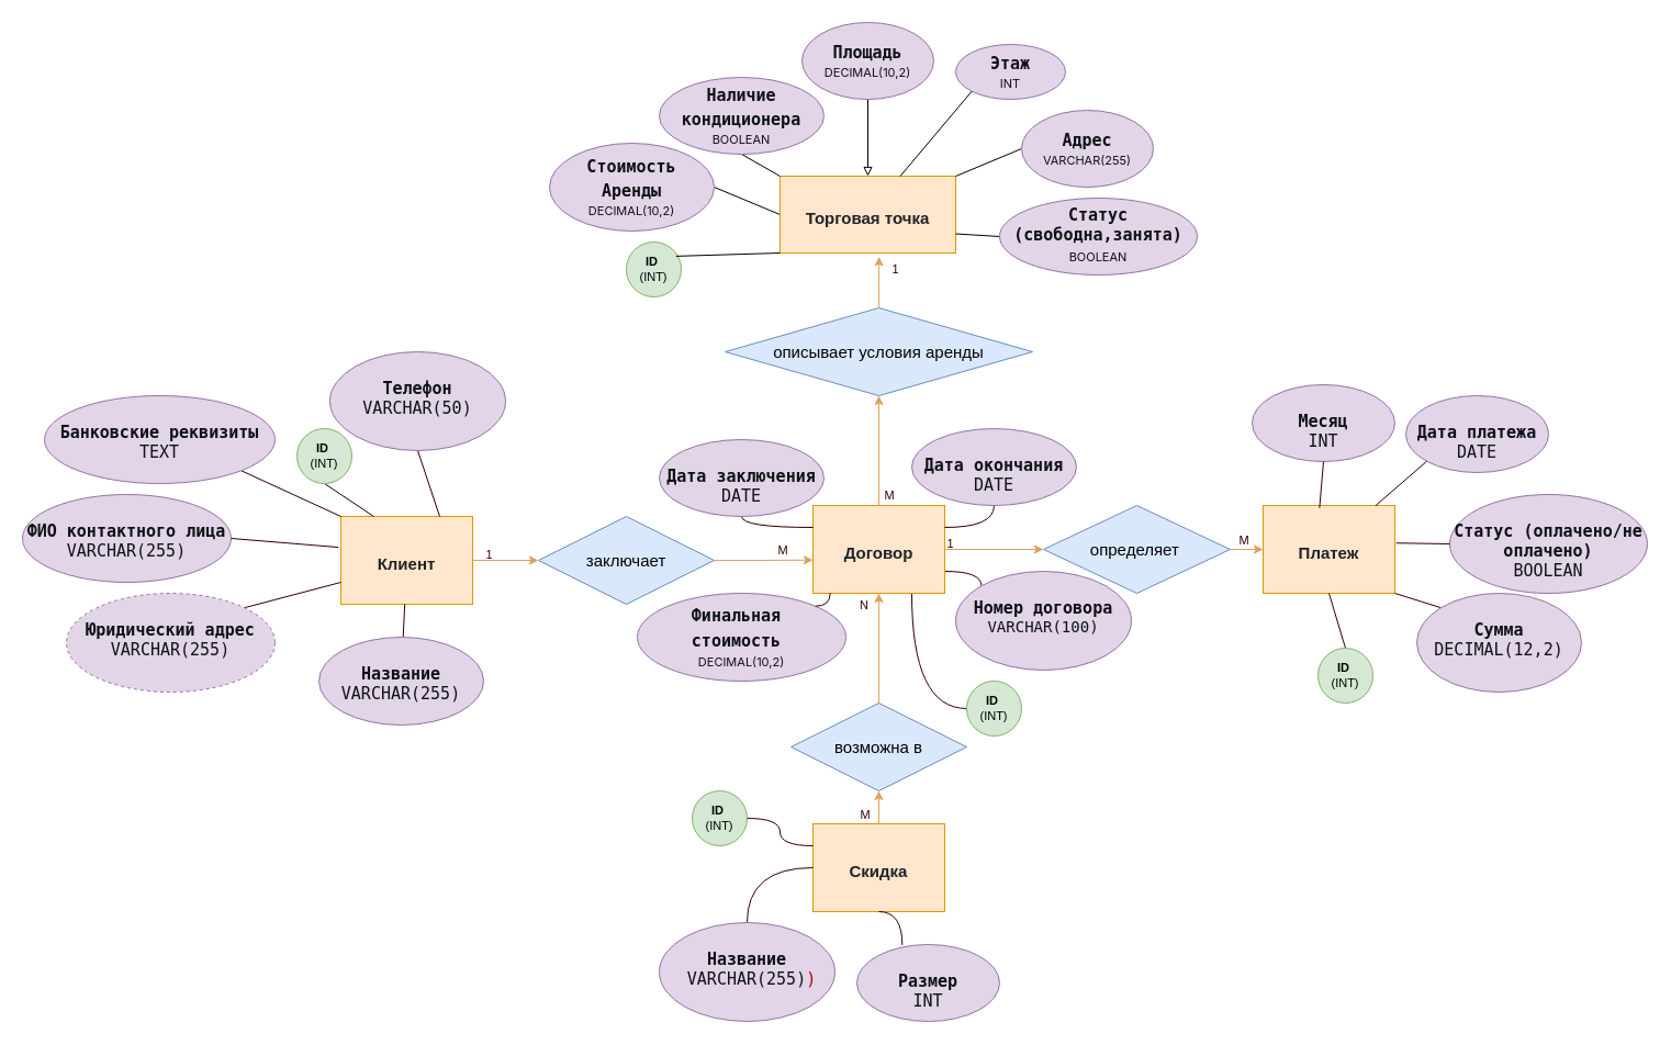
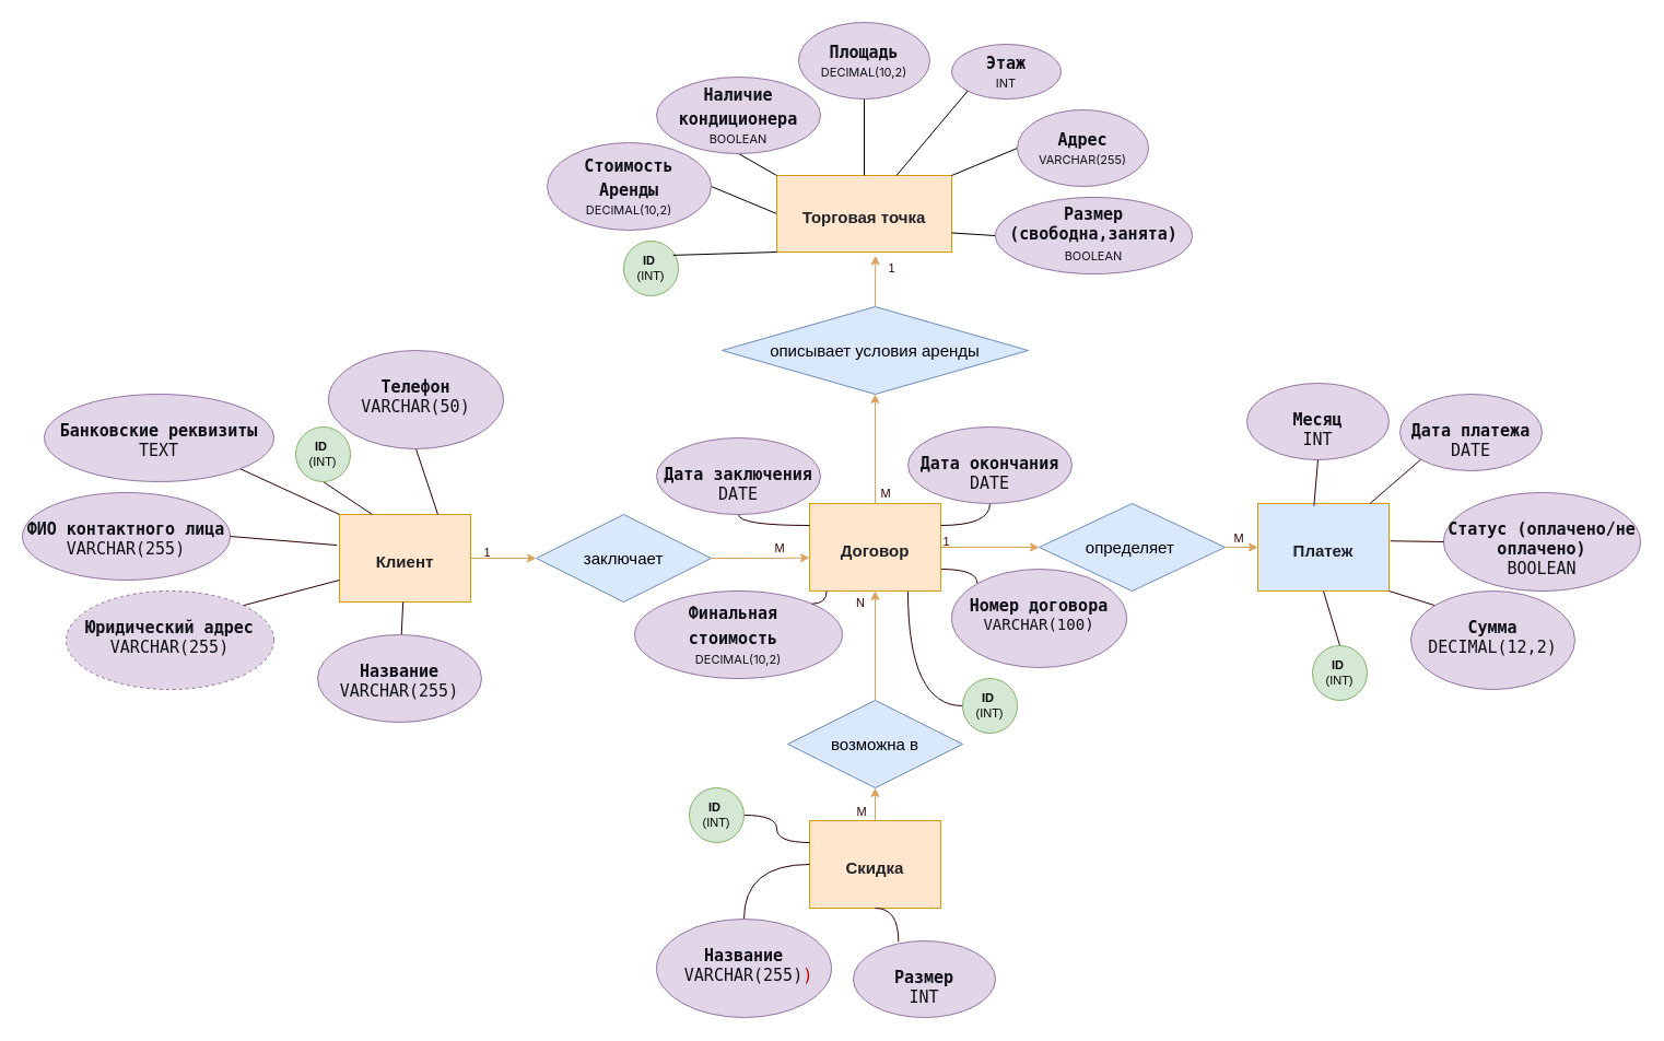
- <mxCell id="14" style="edgeStyle=orthogonalEdgeStyle;rounded=0;orthogonalLoop=1;jettySize=auto;html=1;exitX=0.5;exitY=1;exitDx=0;exitDy=0;entryX=0.5;entryY=0;entryDx=0;entryDy=0;endArrow=block;endFill=0;" parent="1" source="15" target="3" edge="1"><mxGeometry relative="1" as="geometry" /></mxCell>
+ <mxCell id="14" style="edgeStyle=orthogonalEdgeStyle;rounded=0;orthogonalLoop=1;jettySize=auto;html=1;exitX=0.5;exitY=1;exitDx=0;exitDy=0;entryX=0.5;entryY=0;entryDx=0;entryDy=0;endArrow=none;endFill=0;" parent="1" source="15" target="3" edge="1"><mxGeometry relative="1" as="geometry" /></mxCell>
- <mxCell id="23" value="&lt;b style=&quot;background-color: transparent; font-size: 15px; font-family: Menlo, Monaco, &amp;quot;Cascadia Mono&amp;quot;, Consolas, &amp;quot;Ubuntu Mono&amp;quot;, &amp;quot;DejaVu Sans Mono&amp;quot;, &amp;quot;Liberation Mono&amp;quot;, &amp;quot;JetBrains Mono&amp;quot;, &amp;quot;Fira Code&amp;quot;, Cousine, &amp;quot;Roboto Mono&amp;quot;, &amp;quot;Courier New&amp;quot;, Courier, sans-serif, system-ui; color: light-dark(rgb(15, 17, 21), rgb(222, 223, 227));&quot;&gt;Статус (свободна,занята)&lt;/b&gt;&lt;br&gt;&lt;span&gt;&lt;font style=&quot;&quot;&gt;&lt;code style=&quot;box-sizing: border-box; font-variant-numeric: normal; font-variant-east-asian: normal; font-variant-alternates: normal; font-variant-position: normal; font-variant-emoji: normal; font-stretch: 100%; line-height: 22px; font-optical-sizing: auto; font-size-adjust: none; font-kerning: auto; font-feature-settings: normal; font-variation-settings: normal; border-radius: 6px; align-items: center; padding: 0px 5px; display: inline-flex; color: rgb(15, 17, 21);&quot;&gt;&lt;span style=&quot;font-family: quote-cjk-patch, Inter, system-ui, -apple-system, BlinkMacSystemFont, &amp;quot;Segoe UI&amp;quot;, Roboto, Oxygen, Ubuntu, Cantarell, &amp;quot;Open Sans&amp;quot;, &amp;quot;Helvetica Neue&amp;quot;, sans-serif; font-size: 11px; font-weight: normal; color: light-dark(rgb(15, 17, 21), rgb(222, 223, 227)); background-color: transparent;&quot;&gt;BOOLEAN&lt;/span&gt;&lt;/code&gt;&lt;/font&gt;&lt;/span&gt;" style="ellipse;whiteSpace=wrap;html=1;fillColor=#e1d5e7;strokeColor=#9673a6;align=center;" parent="1" vertex="1"><mxGeometry x="910" y="180" width="180" height="70" as="geometry" /></mxCell>
+ <mxCell id="23" value="&lt;b style=&quot;background-color: transparent; font-size: 15px; font-family: Menlo, Monaco, &amp;quot;Cascadia Mono&amp;quot;, Consolas, &amp;quot;Ubuntu Mono&amp;quot;, &amp;quot;DejaVu Sans Mono&amp;quot;, &amp;quot;Liberation Mono&amp;quot;, &amp;quot;JetBrains Mono&amp;quot;, &amp;quot;Fira Code&amp;quot;, Cousine, &amp;quot;Roboto Mono&amp;quot;, &amp;quot;Courier New&amp;quot;, Courier, sans-serif, system-ui; color: light-dark(rgb(15, 17, 21), rgb(222, 223, 227));&quot;&gt;Размер (свободна,занята)&lt;/b&gt;&lt;br&gt;&lt;span&gt;&lt;font style=&quot;&quot;&gt;&lt;code style=&quot;box-sizing: border-box; font-variant-numeric: normal; font-variant-east-asian: normal; font-variant-alternates: normal; font-variant-position: normal; font-variant-emoji: normal; font-stretch: 100%; line-height: 22px; font-optical-sizing: auto; font-size-adjust: none; font-kerning: auto; font-feature-settings: normal; font-variation-settings: normal; border-radius: 6px; align-items: center; padding: 0px 5px; display: inline-flex; color: rgb(15, 17, 21);&quot;&gt;&lt;span style=&quot;font-family: quote-cjk-patch, Inter, system-ui, -apple-system, BlinkMacSystemFont, &amp;quot;Segoe UI&amp;quot;, Roboto, Oxygen, Ubuntu, Cantarell, &amp;quot;Open Sans&amp;quot;, &amp;quot;Helvetica Neue&amp;quot;, sans-serif; font-size: 11px; font-weight: normal; color: light-dark(rgb(15, 17, 21), rgb(222, 223, 227)); background-color: transparent;&quot;&gt;BOOLEAN&lt;/span&gt;&lt;/code&gt;&lt;/font&gt;&lt;/span&gt;" style="ellipse;whiteSpace=wrap;html=1;fillColor=#e1d5e7;strokeColor=#9673a6;align=center;" parent="1" vertex="1"><mxGeometry x="910" y="180" width="180" height="70" as="geometry" /></mxCell>
- <mxCell id="9" value="&lt;h3 style=&quot;box-sizing: border-box; margin-top: 24px; margin-bottom: 16px; font-size: 1.25em; line-height: 1.25; color: rgb(31, 35, 40);&quot; dir=&quot;auto&quot; class=&quot;heading-element&quot; tabindex=&quot;-1&quot; align=&quot;center&quot;&gt;&lt;span&gt;&lt;font style=&quot;&quot; face=&quot;Helvetica&quot;&gt;Платеж&lt;/font&gt;&lt;/span&gt;&lt;/h3&gt;" style="rounded=0;whiteSpace=wrap;html=1;fillColor=#ffe6cc;strokeColor=#d79b00;" parent="1" vertex="1"><mxGeometry x="1150" y="460" width="120" height="80" as="geometry" /></mxCell>
+ <mxCell id="9" value="&lt;h3 style=&quot;box-sizing: border-box; margin-top: 24px; margin-bottom: 16px; font-size: 1.25em; line-height: 1.25; color: rgb(31, 35, 40);&quot; dir=&quot;auto&quot; class=&quot;heading-element&quot; tabindex=&quot;-1&quot; align=&quot;center&quot;&gt;&lt;span&gt;&lt;font style=&quot;&quot; face=&quot;Helvetica&quot;&gt;Платеж&lt;/font&gt;&lt;/span&gt;&lt;/h3&gt;" style="rounded=0;whiteSpace=wrap;html=1;fillColor=#dae8fc;strokeColor=#d79b00;" parent="1" vertex="1"><mxGeometry x="1150" y="460" width="120" height="80" as="geometry" /></mxCell>
